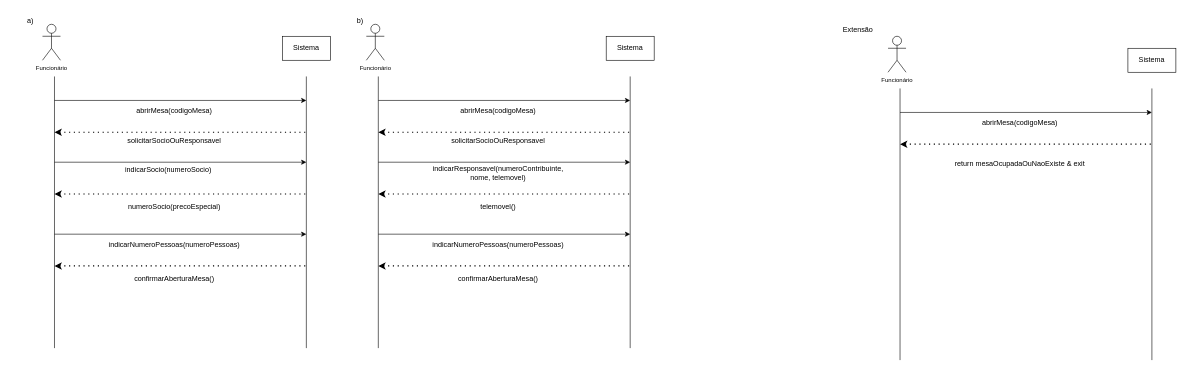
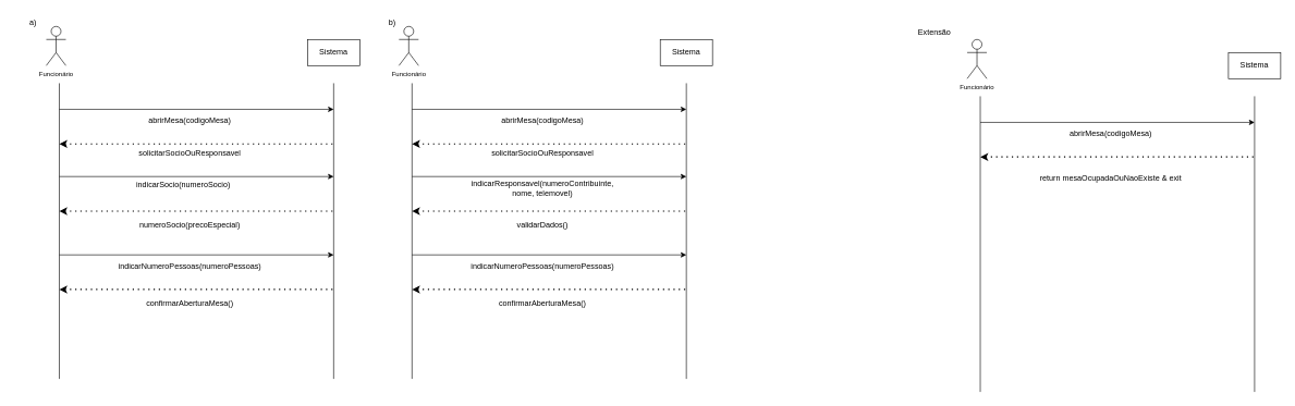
- <mxCell id="25" value="telemovel()" style="text;html=1;strokeColor=none;fillColor=none;align=center;verticalAlign=middle;whiteSpace=wrap;rounded=0;" vertex="1" parent="1"><mxGeometry x="800" y="330" width="60" height="30" as="geometry" /></mxCell>
+ <mxCell id="25" value="validarDados()" style="text;html=1;strokeColor=none;fillColor=none;align=center;verticalAlign=middle;whiteSpace=wrap;rounded=0;" vertex="1" parent="1"><mxGeometry x="800" y="330" width="60" height="30" as="geometry" /></mxCell>
